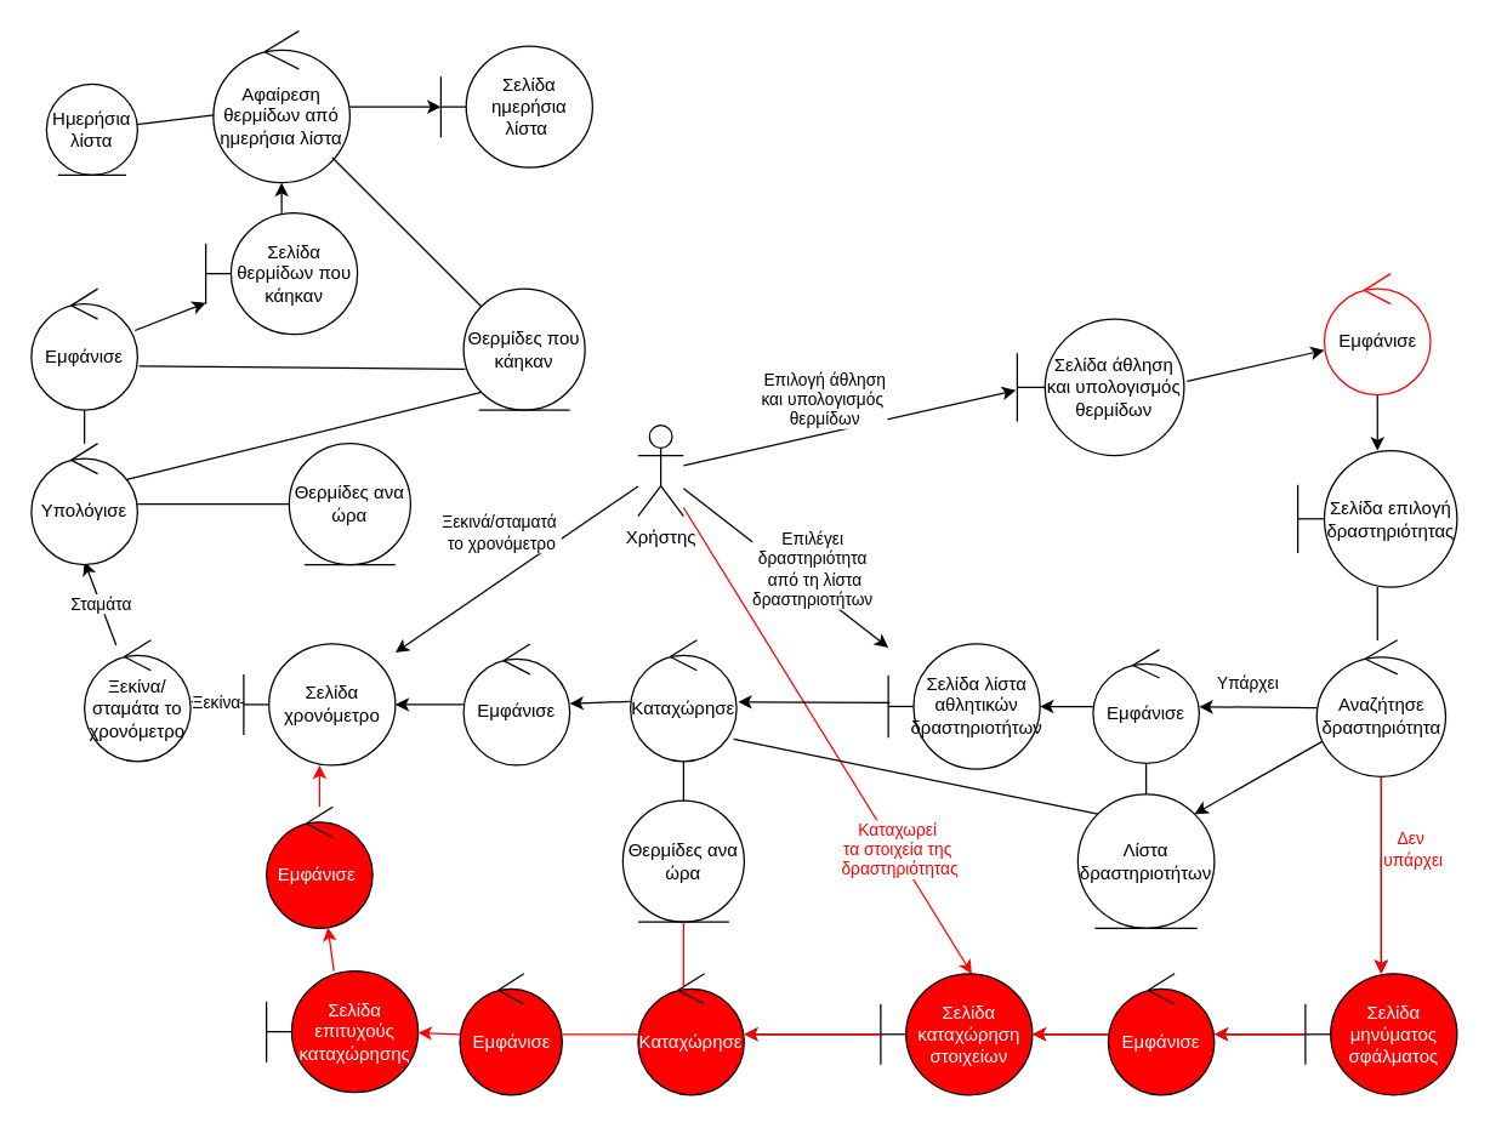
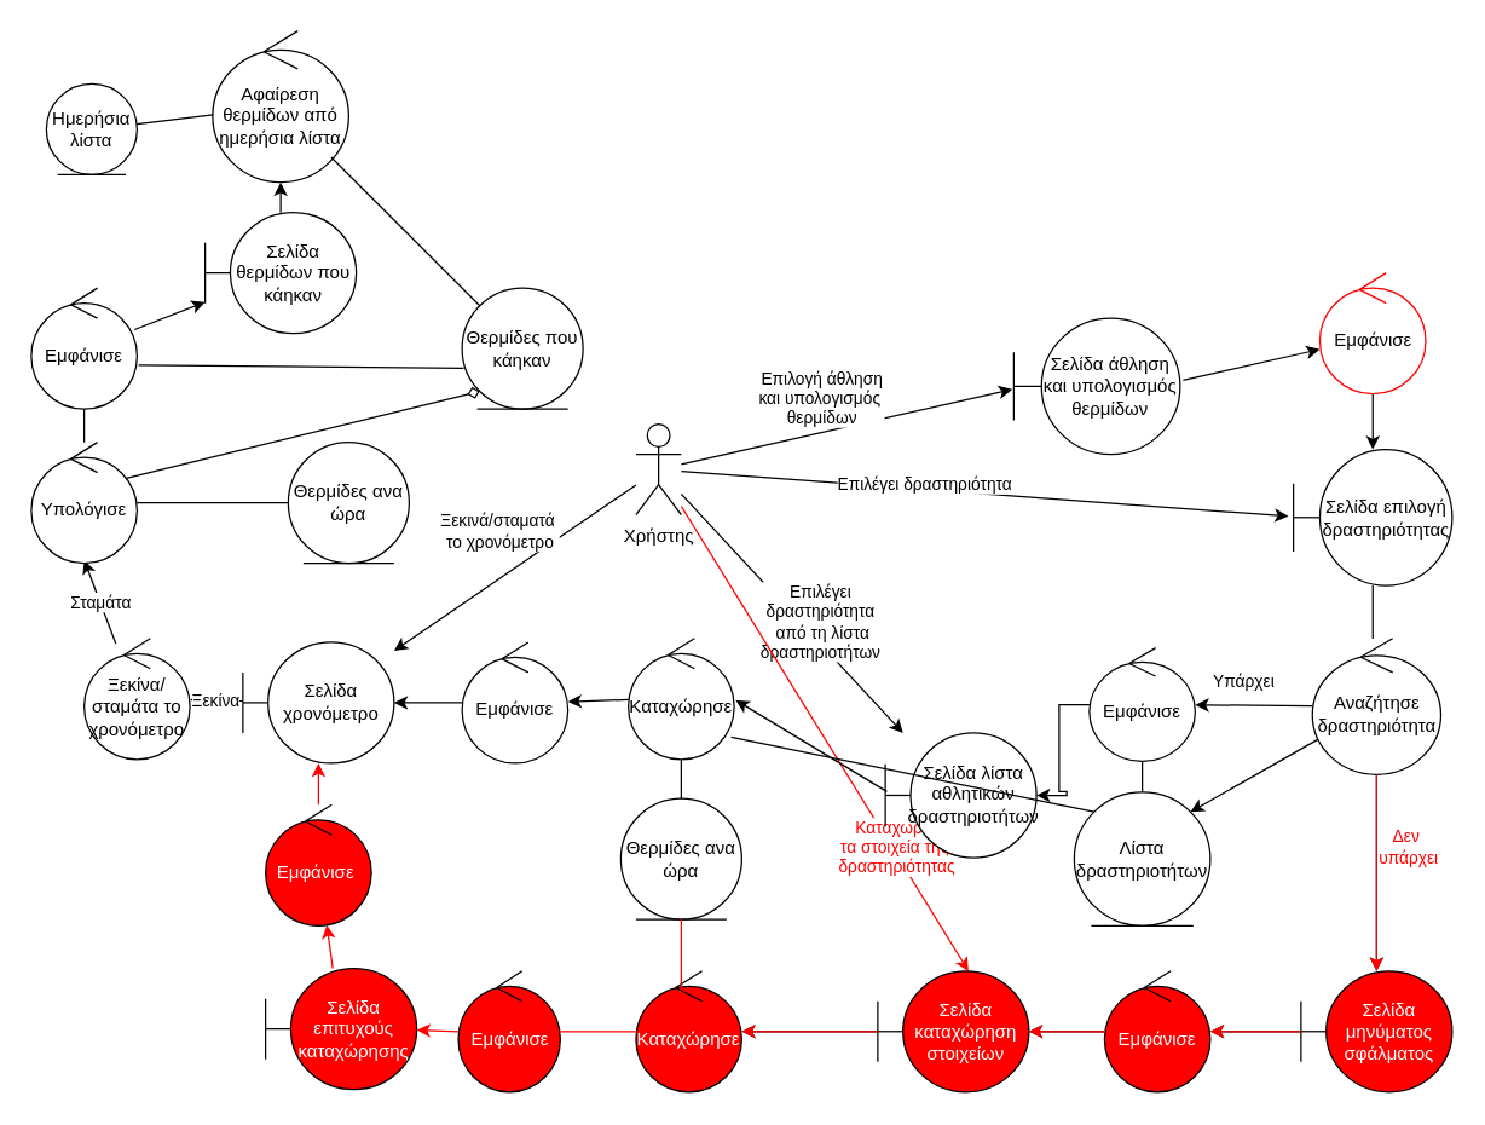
- <mxCell id="54" value="" style="edgeStyle=none;rounded=0;orthogonalLoop=1;jettySize=auto;html=1;strokeColor=#000000;endArrow=classic;endFill=1;" parent="1" source="55" target="58" edge="1"><mxGeometry relative="1" as="geometry" /></mxCell>
- <mxCell id="58" value="Σελίδα ημερήσια λίστα&amp;nbsp;" style="shape=umlBoundary;whiteSpace=wrap;html=1;strokeColor=#000000;" parent="1" vertex="1"><mxGeometry x="290" y="30" width="100" height="80" as="geometry" /></mxCell>
- <mxCell id="65" value="" style="rounded=0;orthogonalLoop=1;jettySize=auto;html=1;endArrow=none;endFill=0;entryX=0;entryY=1;entryDx=0;entryDy=0;exitX=0.886;exitY=0.3;exitDx=0;exitDy=0;exitPerimeter=0;" parent="1" source="67" target="69" edge="1"><mxGeometry relative="1" as="geometry"><mxPoint x="160" y="290" as="targetPoint" /></mxGeometry></mxCell>
+ <mxCell id="65" value="" style="rounded=0;orthogonalLoop=1;jettySize=auto;html=1;endArrow=diamond;endFill=0;entryX=0;entryY=1;entryDx=0;entryDy=0;exitX=0.886;exitY=0.3;exitDx=0;exitDy=0;exitPerimeter=0;" parent="1" source="67" target="69" edge="1"><mxGeometry relative="1" as="geometry"><mxPoint x="160" y="290" as="targetPoint" /></mxGeometry></mxCell>
+ <mxCell id="4" value="" style="edgeStyle=none;rounded=0;orthogonalLoop=1;jettySize=auto;html=1;entryX=-0.032;entryY=0.491;entryDx=0;entryDy=0;entryPerimeter=0;" parent="1" source="12" target="19" edge="1"><mxGeometry relative="1" as="geometry"><mxPoint x="530" y="431.23" as="sourcePoint" /><mxPoint x="787.5" y="431.23" as="targetPoint" /></mxGeometry></mxCell>
+ <mxCell id="5" value="Επιλέγει δραστηριότητα" style="edgeLabel;html=1;align=center;verticalAlign=middle;resizable=0;points=[];" parent="4" vertex="1" connectable="0"><mxGeometry x="0.311" y="1" relative="1" as="geometry"><mxPoint x="-103" y="-10" as="offset" /></mxGeometry></mxCell>
- <mxCell id="31" value="&lt;font style=&quot;font-size: 12px;&quot;&gt;Σελίδα λίστα αθλητικών δραστηριοτήτων&lt;/font&gt;" style="shape=umlBoundary;whiteSpace=wrap;html=1;strokeColor=#000000;" parent="1" vertex="1"><mxGeometry x="585" y="424.23" width="100" height="82.5" as="geometry" /></mxCell>
+ <mxCell id="31" value="&lt;font style=&quot;font-size: 12px;&quot;&gt;Σελίδα λίστα αθλητικών δραστηριοτήτων&lt;/font&gt;" style="shape=umlBoundary;whiteSpace=wrap;html=1;strokeColor=#000000;" parent="1" vertex="1"><mxGeometry x="585" y="484.23" width="100" height="82.5" as="geometry" /></mxCell>
